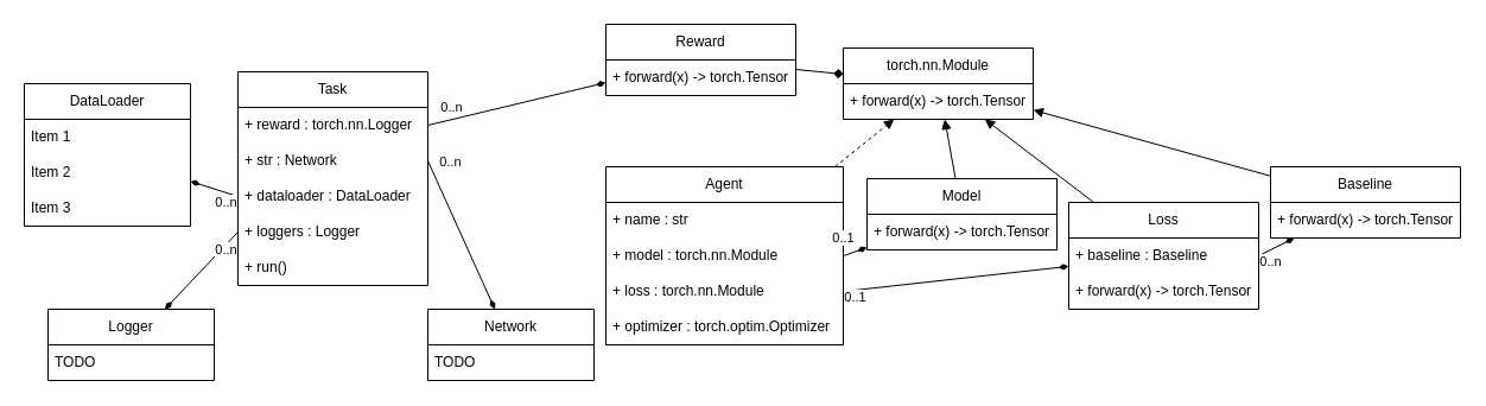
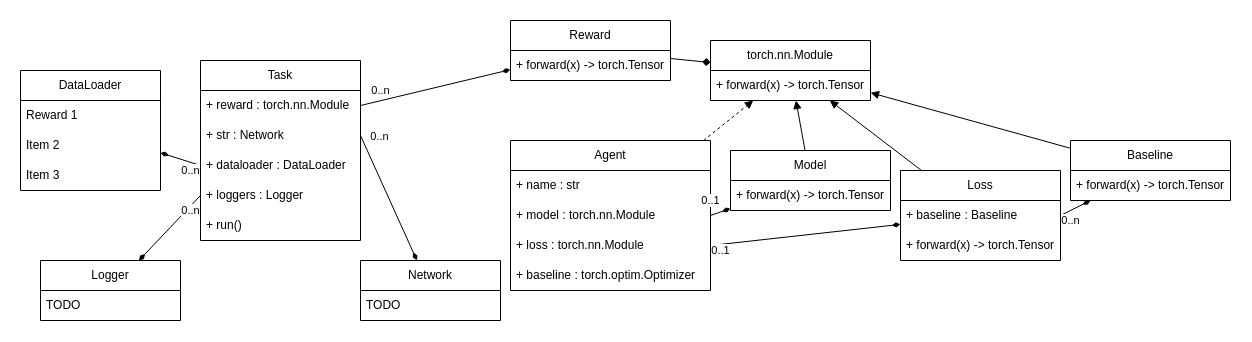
- <mxCell id="3" value="+ reward : torch.nn.Logger" style="text;strokeColor=none;fillColor=none;align=left;verticalAlign=middle;spacingLeft=4;spacingRight=4;overflow=hidden;points=[[0,0.5],[1,0.5]];portConstraint=eastwest;rotatable=0;whiteSpace=wrap;html=1;" vertex="1" parent="2"><mxGeometry y="30" width="160" height="30" as="geometry" /></mxCell>
+ <mxCell id="3" value="+ reward : torch.nn.Module" style="text;strokeColor=none;fillColor=none;align=left;verticalAlign=middle;spacingLeft=4;spacingRight=4;overflow=hidden;points=[[0,0.5],[1,0.5]];portConstraint=eastwest;rotatable=0;whiteSpace=wrap;html=1;" vertex="1" parent="2"><mxGeometry y="30" width="160" height="30" as="geometry" /></mxCell>
- <mxCell id="22" value="Item 1" style="text;strokeColor=none;fillColor=none;align=left;verticalAlign=middle;spacingLeft=4;spacingRight=4;overflow=hidden;points=[[0,0.5],[1,0.5]];portConstraint=eastwest;rotatable=0;whiteSpace=wrap;html=1;" vertex="1" parent="21"><mxGeometry y="30" width="140" height="30" as="geometry" /></mxCell>
+ <mxCell id="22" value="Reward 1" style="text;strokeColor=none;fillColor=none;align=left;verticalAlign=middle;spacingLeft=4;spacingRight=4;overflow=hidden;points=[[0,0.5],[1,0.5]];portConstraint=eastwest;rotatable=0;whiteSpace=wrap;html=1;" vertex="1" parent="21"><mxGeometry y="30" width="140" height="30" as="geometry" /></mxCell>
- <mxCell id="13" value="+ optimizer : torch.optim.Optimizer" style="text;strokeColor=none;fillColor=none;align=left;verticalAlign=middle;spacingLeft=4;spacingRight=4;overflow=hidden;points=[[0,0.5],[1,0.5]];portConstraint=eastwest;rotatable=0;whiteSpace=wrap;html=1;" vertex="1" parent="9"><mxGeometry y="120" width="200" height="30" as="geometry" /></mxCell>
+ <mxCell id="13" value="+ baseline : torch.optim.Optimizer" style="text;strokeColor=none;fillColor=none;align=left;verticalAlign=middle;spacingLeft=4;spacingRight=4;overflow=hidden;points=[[0,0.5],[1,0.5]];portConstraint=eastwest;rotatable=0;whiteSpace=wrap;html=1;" vertex="1" parent="9"><mxGeometry y="120" width="200" height="30" as="geometry" /></mxCell>
